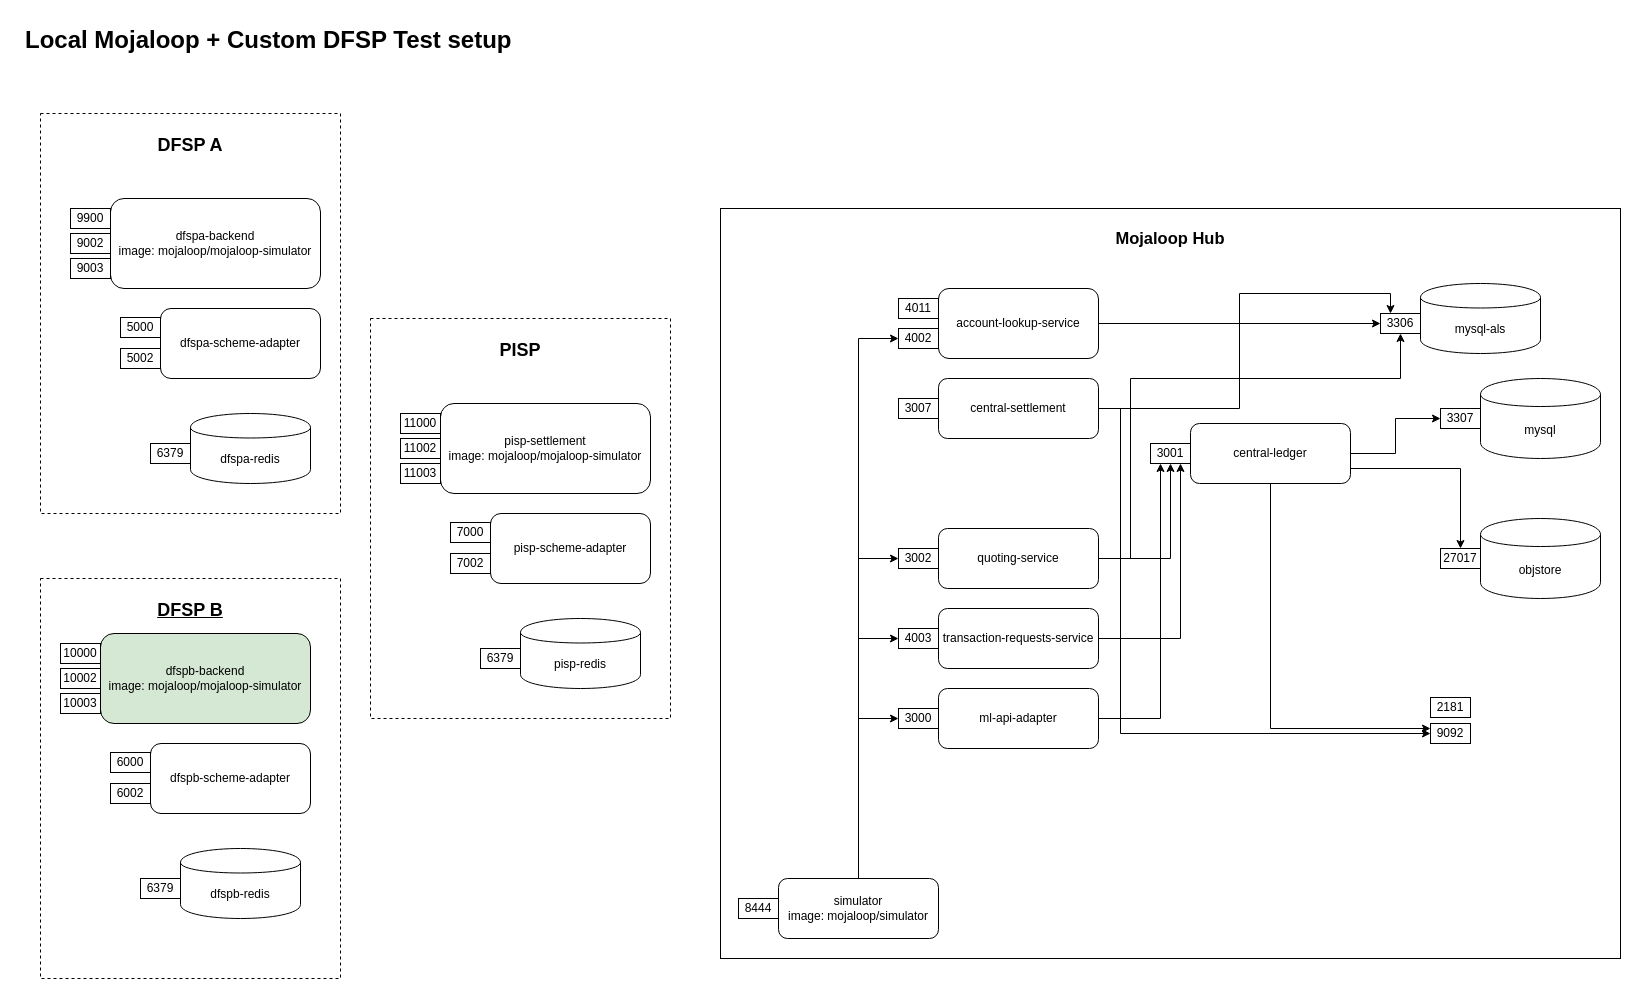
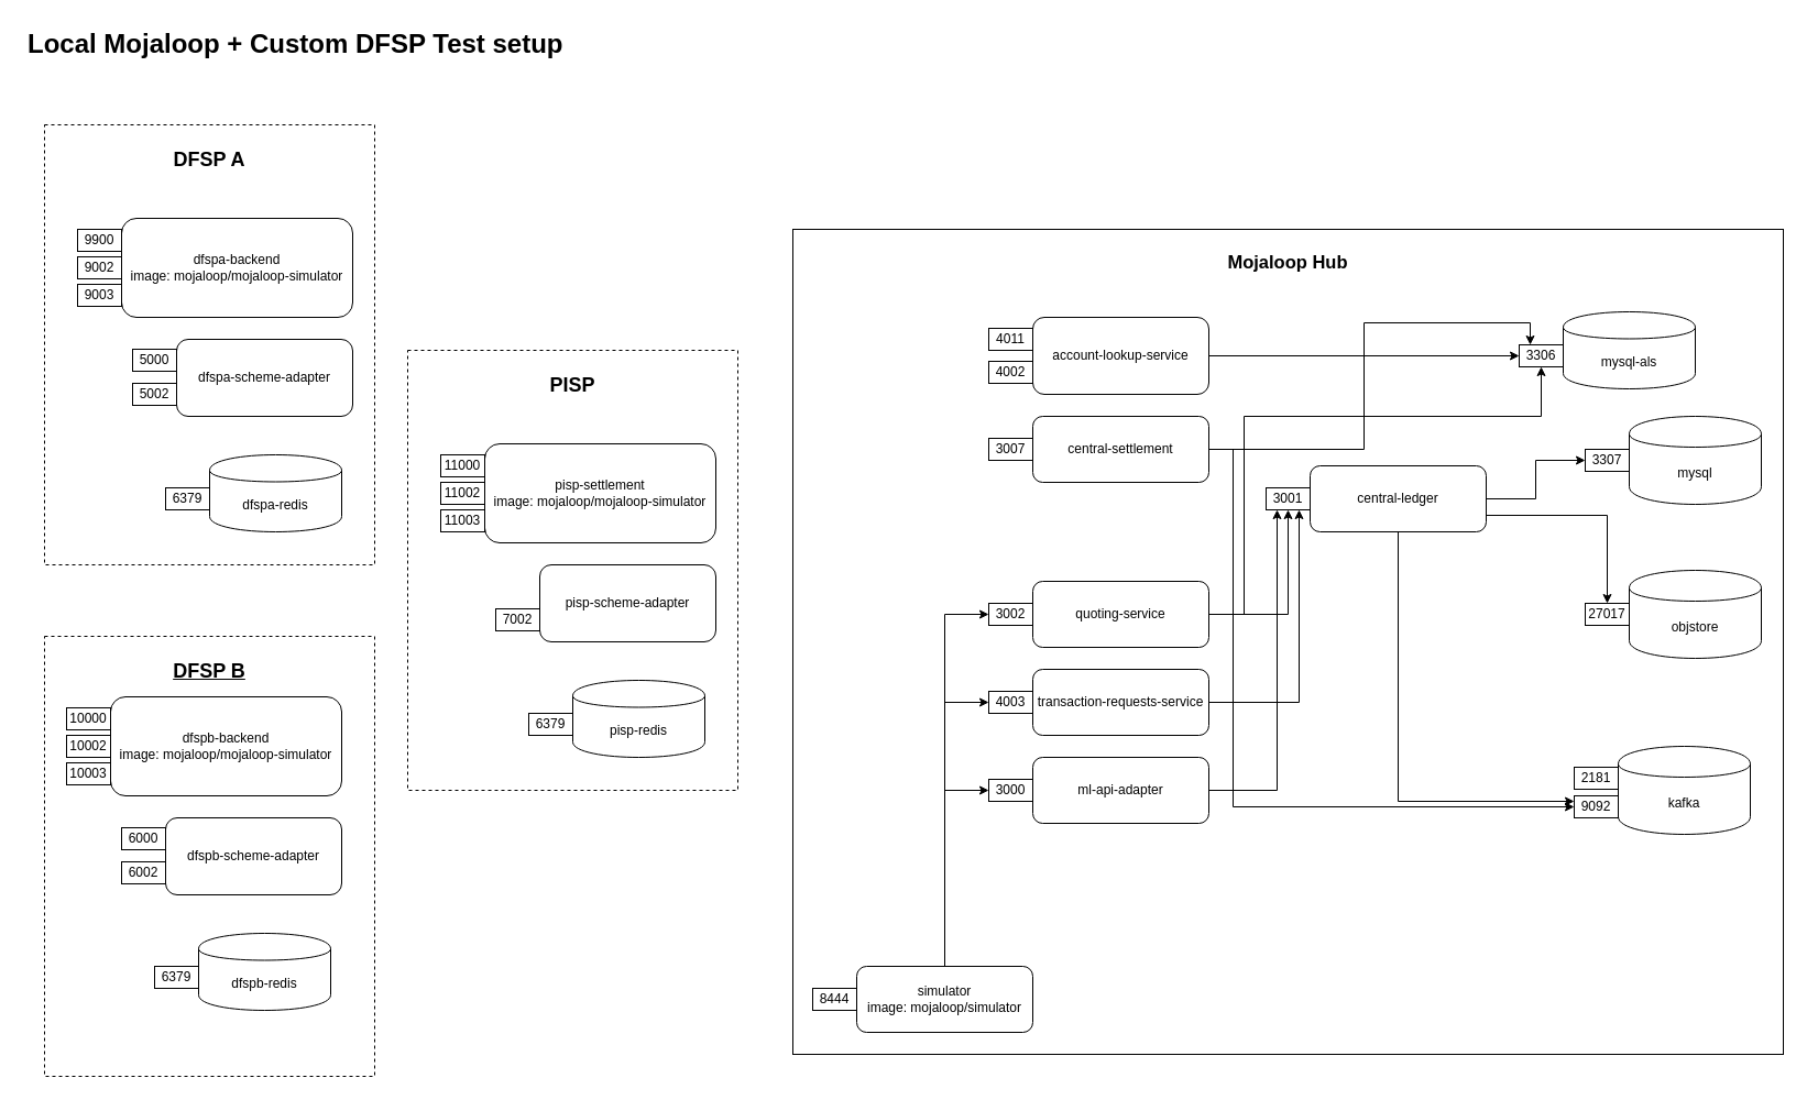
- <mxCell id="33" style="edgeStyle=orthogonalEdgeStyle;rounded=0;orthogonalLoop=1;jettySize=auto;html=1;entryX=0;entryY=0.5;entryDx=0;entryDy=0;" parent="1" source="62" target="10" edge="1"><mxGeometry relative="1" as="geometry" /></mxCell>
- <mxCell id="71" value="7000" style="rounded=0;whiteSpace=wrap;html=1;align=center;" parent="69" vertex="1"><mxGeometry y="9" width="40" height="20" as="geometry" /></mxCell>
- <mxCell id="55" value="dfspb-backend&lt;br&gt;image: mojaloop/mojaloop-simulator" style="rounded=1;whiteSpace=wrap;html=1;align=center;fillColor=#d5e8d4;" parent="1" vertex="1"><mxGeometry x="100" y="633" width="210" height="90" as="geometry" /></mxCell>
+ <mxCell id="55" value="dfspb-backend&lt;br&gt;image: mojaloop/mojaloop-simulator" style="rounded=1;whiteSpace=wrap;html=1;align=center;" parent="1" vertex="1"><mxGeometry x="100" y="633" width="210" height="90" as="geometry" /></mxCell>
+ <mxCell id="84" value="kafka" style="shape=cylinder;whiteSpace=wrap;html=1;boundedLbl=1;backgroundOutline=1;rounded=0;align=center;" parent="1" vertex="1"><mxGeometry x="1470" y="678" width="120" height="80" as="geometry" /></mxCell>
